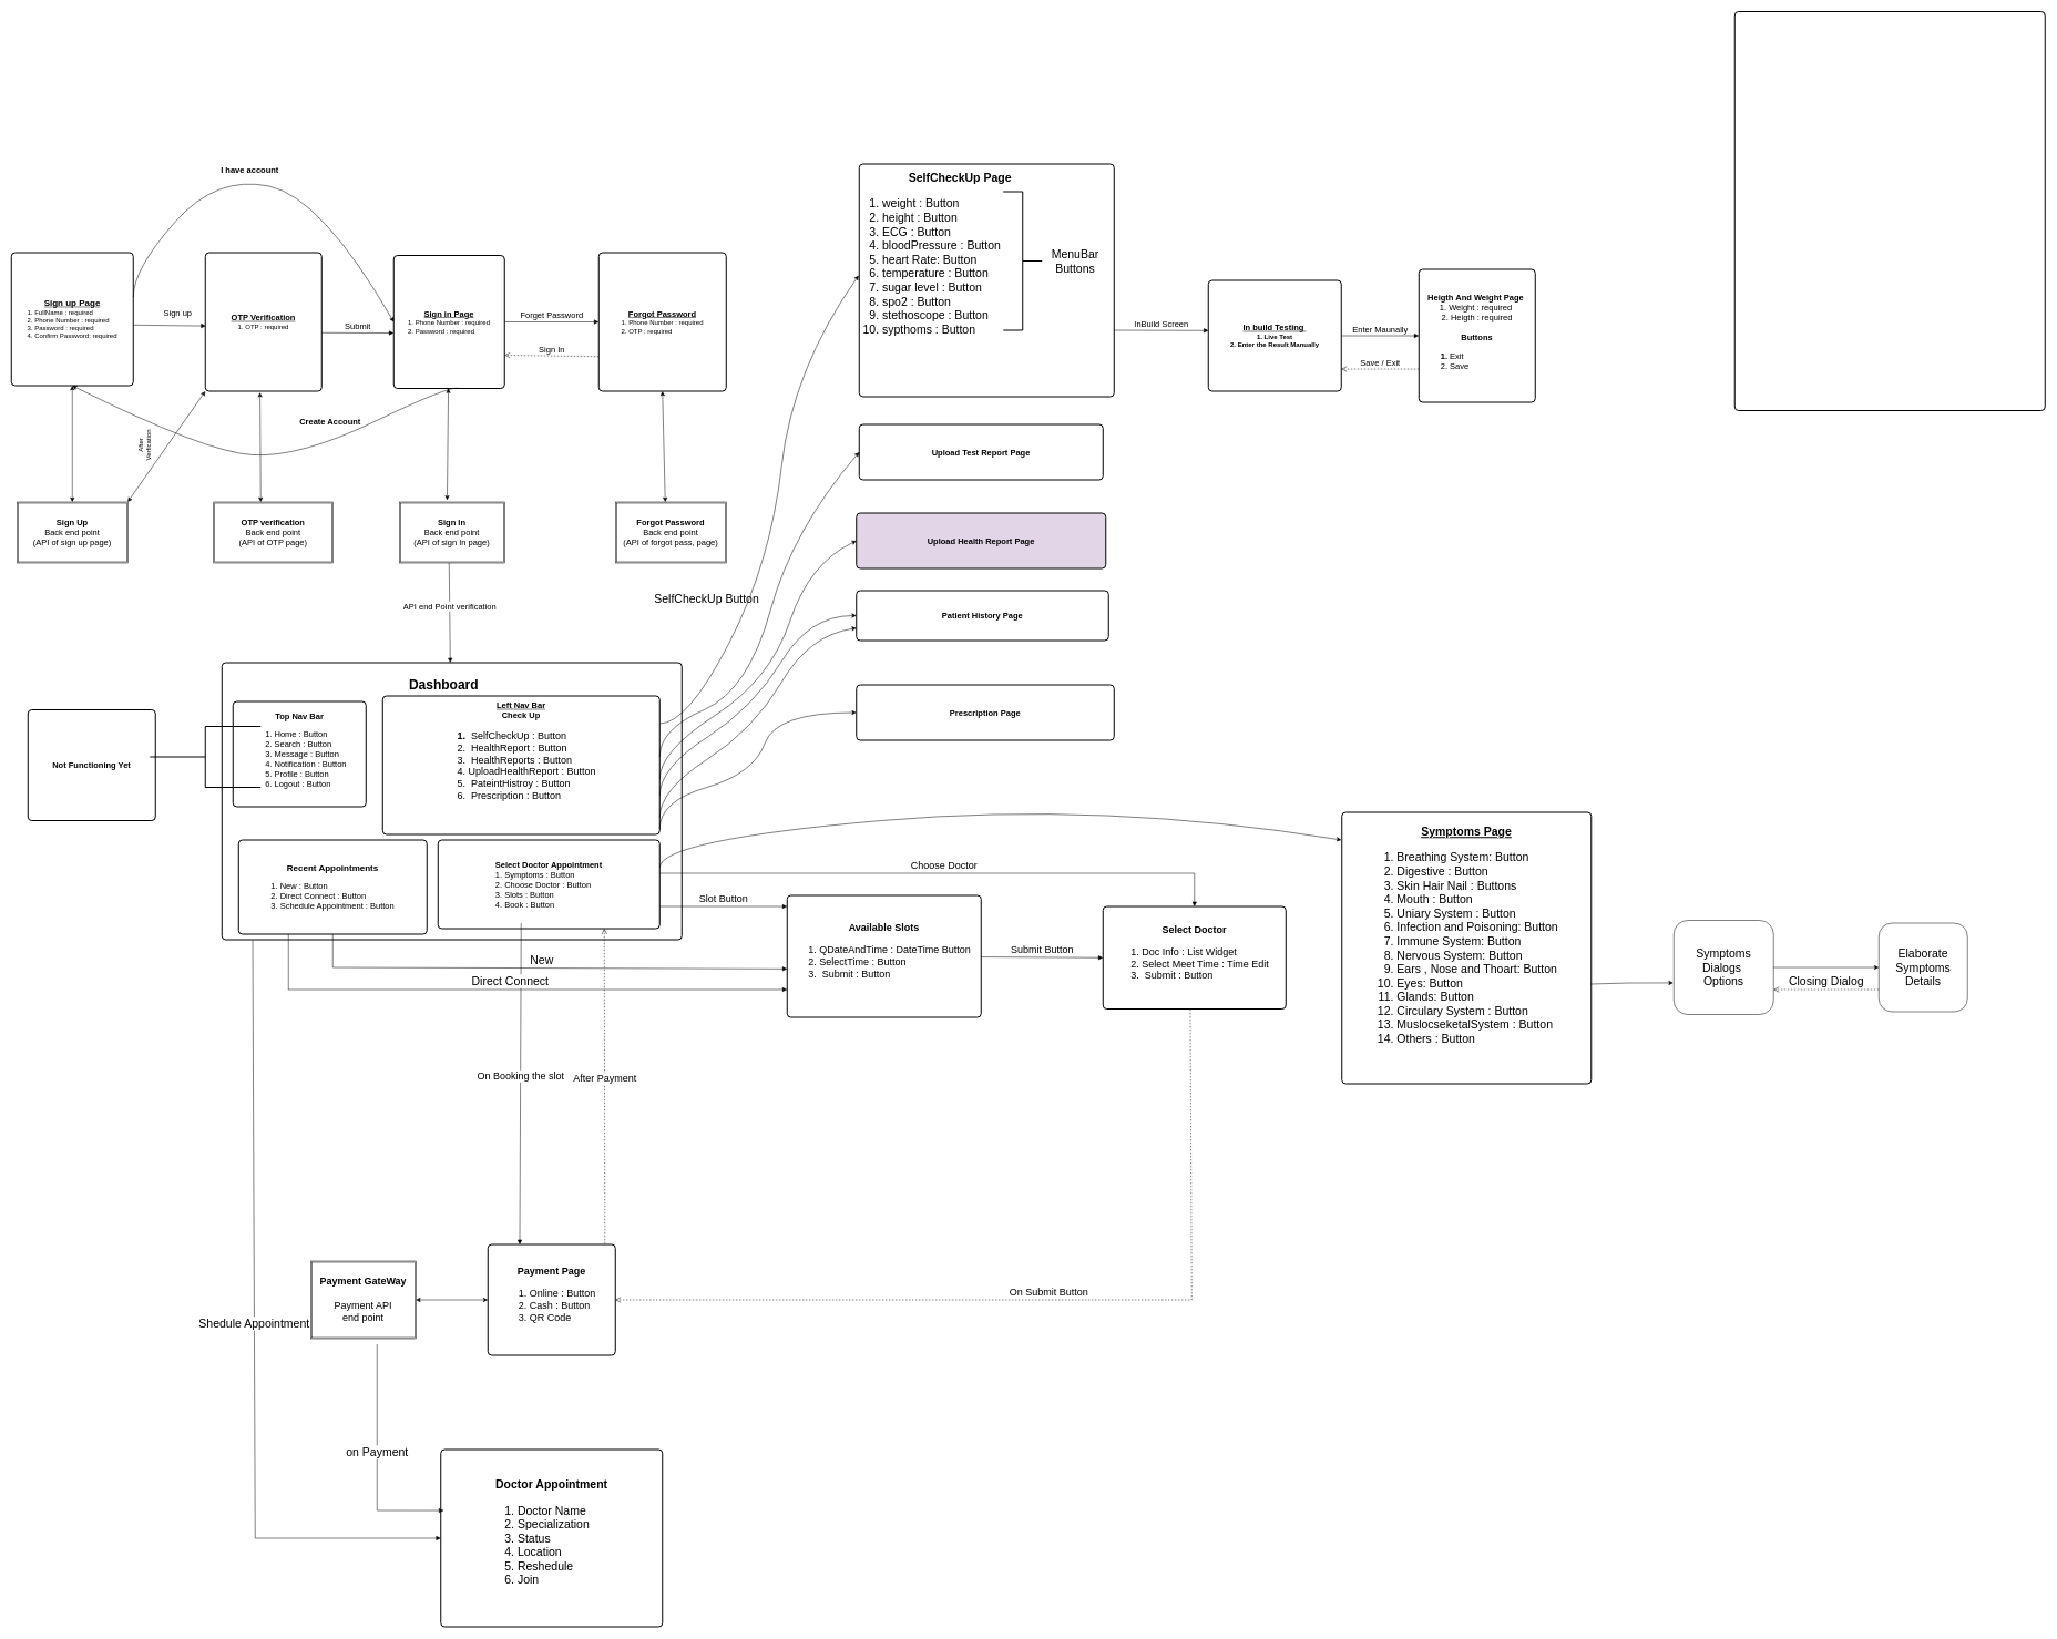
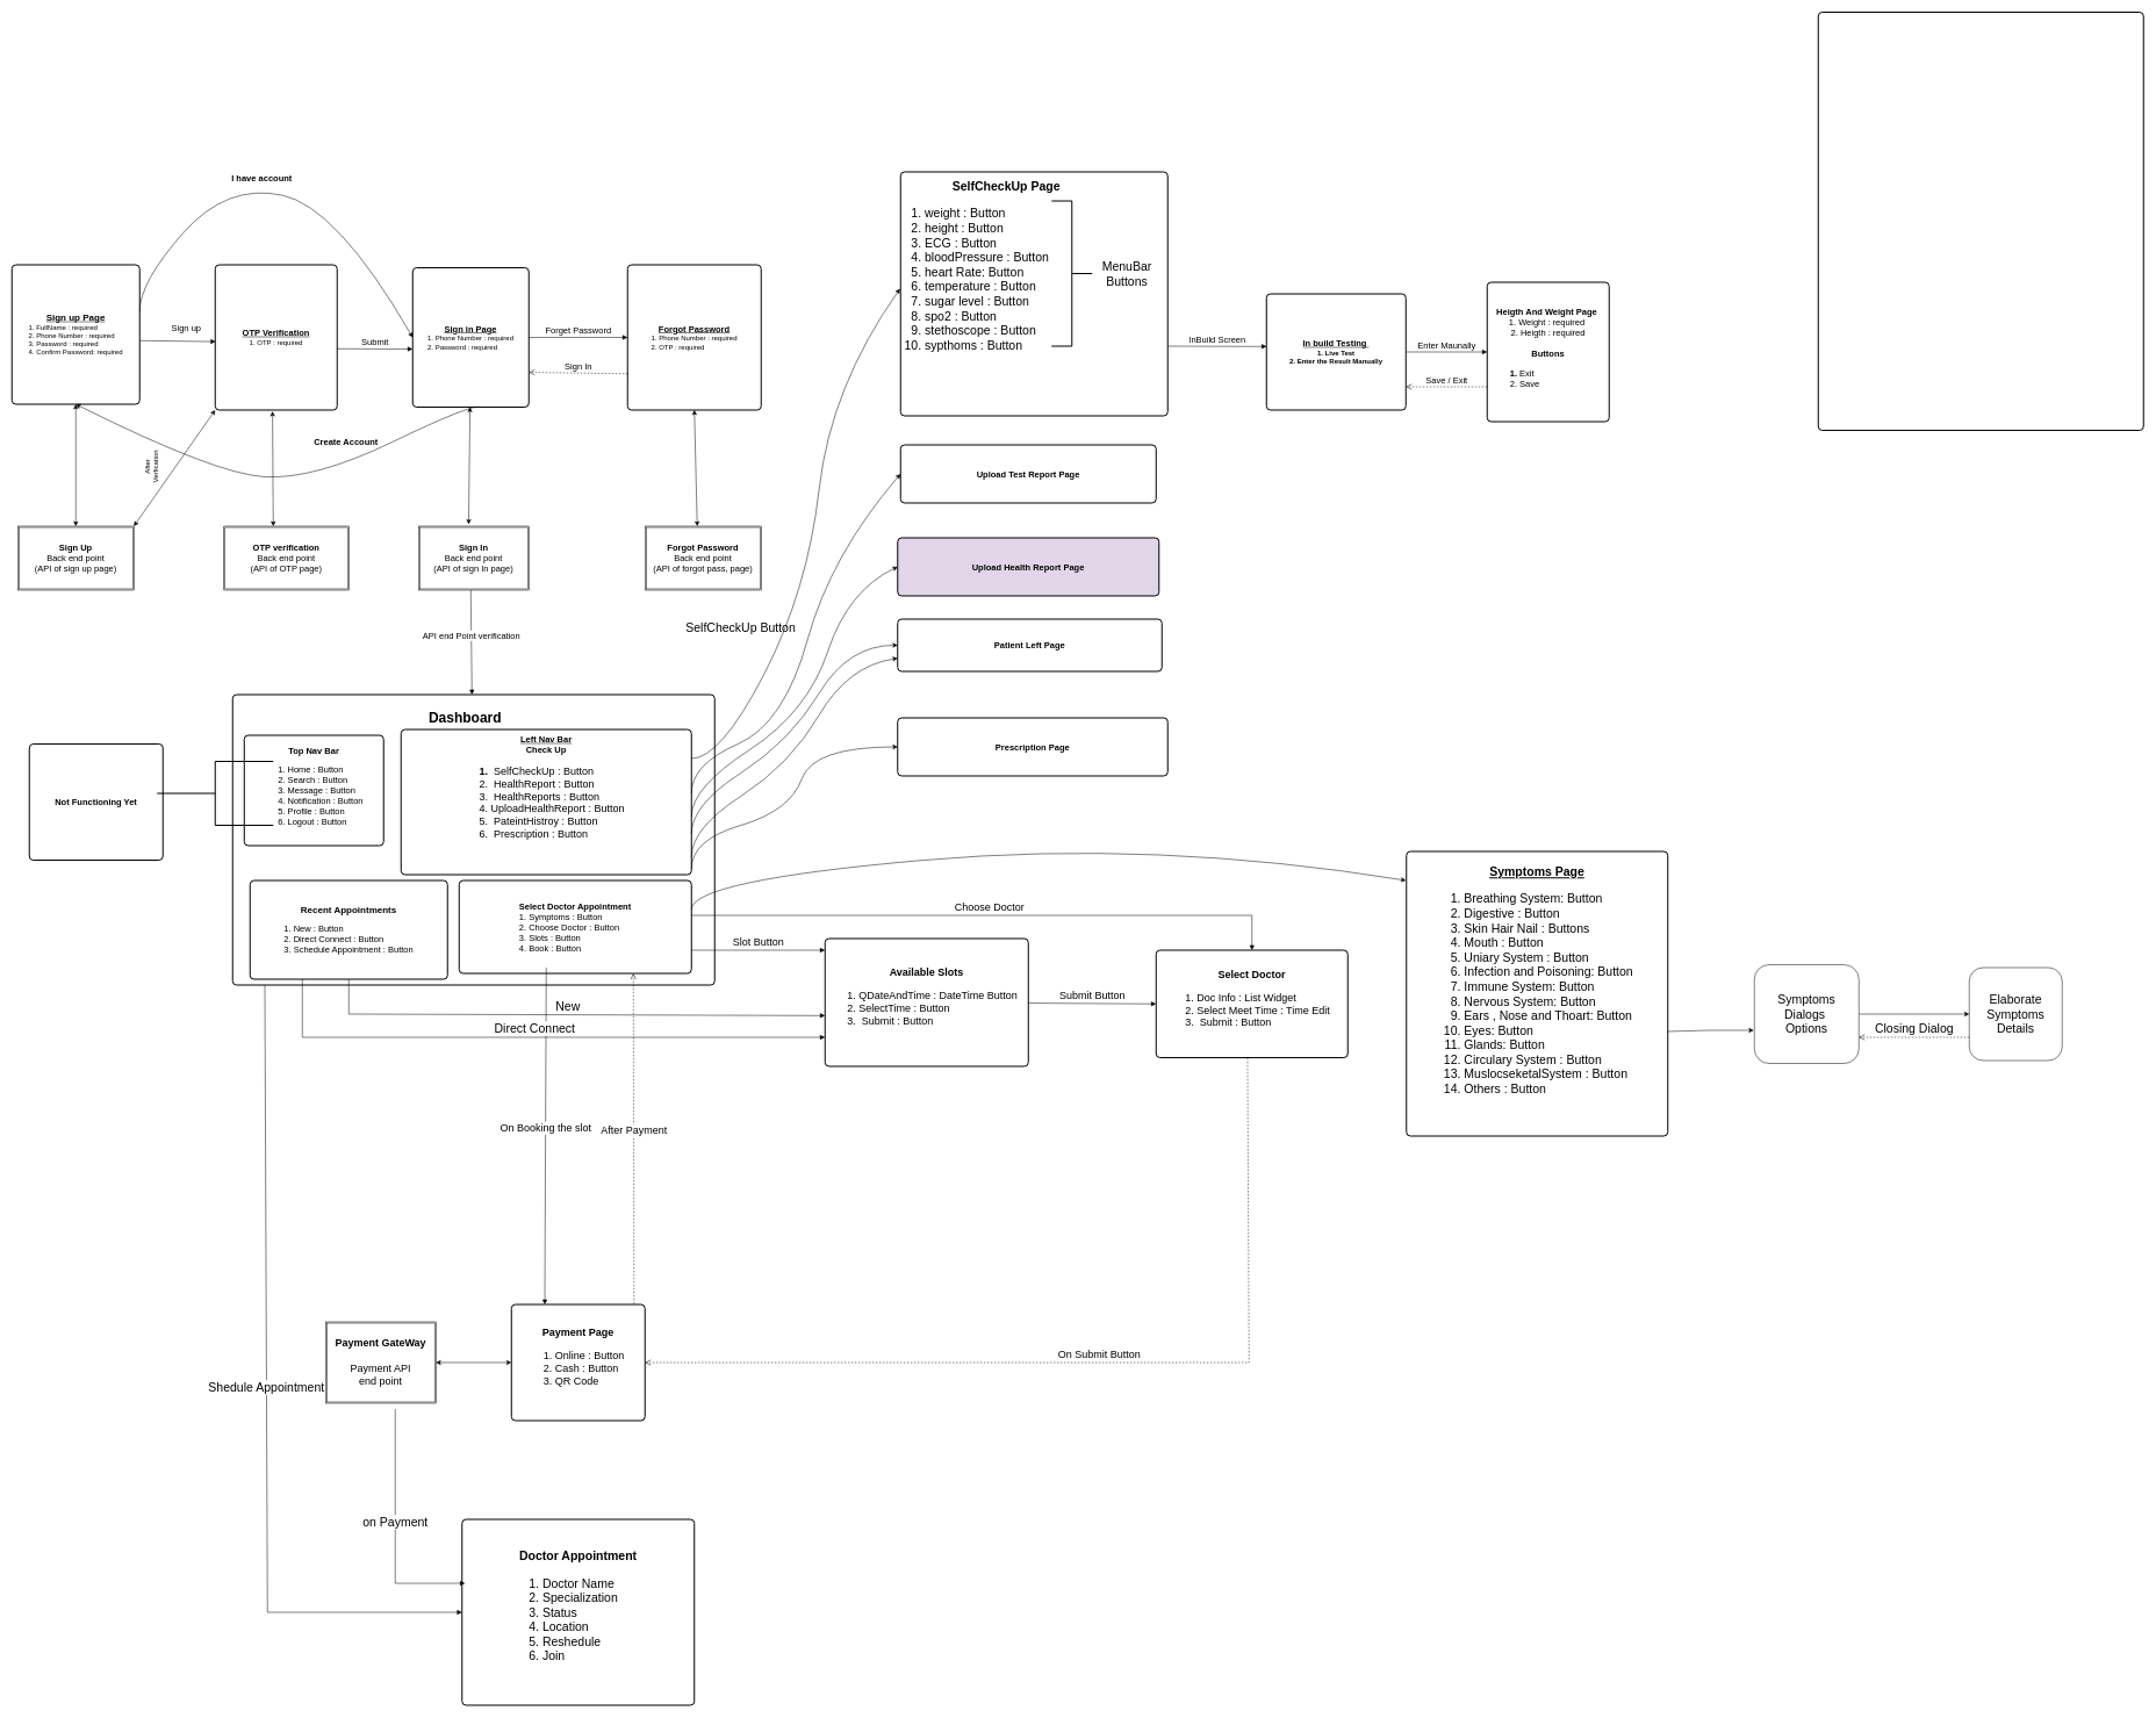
- <mxCell id="68" value="&lt;b&gt;Patient History Page&lt;/b&gt;" style="rounded=1;whiteSpace=wrap;html=1;absoluteArcSize=1;arcSize=14;strokeWidth=2;fontSize=15;" vertex="1" parent="1"><mxGeometry x="1545" y="1065" width="455" height="90" as="geometry" /></mxCell>
+ <mxCell id="68" value="&lt;b&gt;Patient Left Page&lt;/b&gt;" style="rounded=1;whiteSpace=wrap;html=1;absoluteArcSize=1;arcSize=14;strokeWidth=2;fontSize=15;" vertex="1" parent="1"><mxGeometry x="1545" y="1065" width="455" height="90" as="geometry" /></mxCell>
